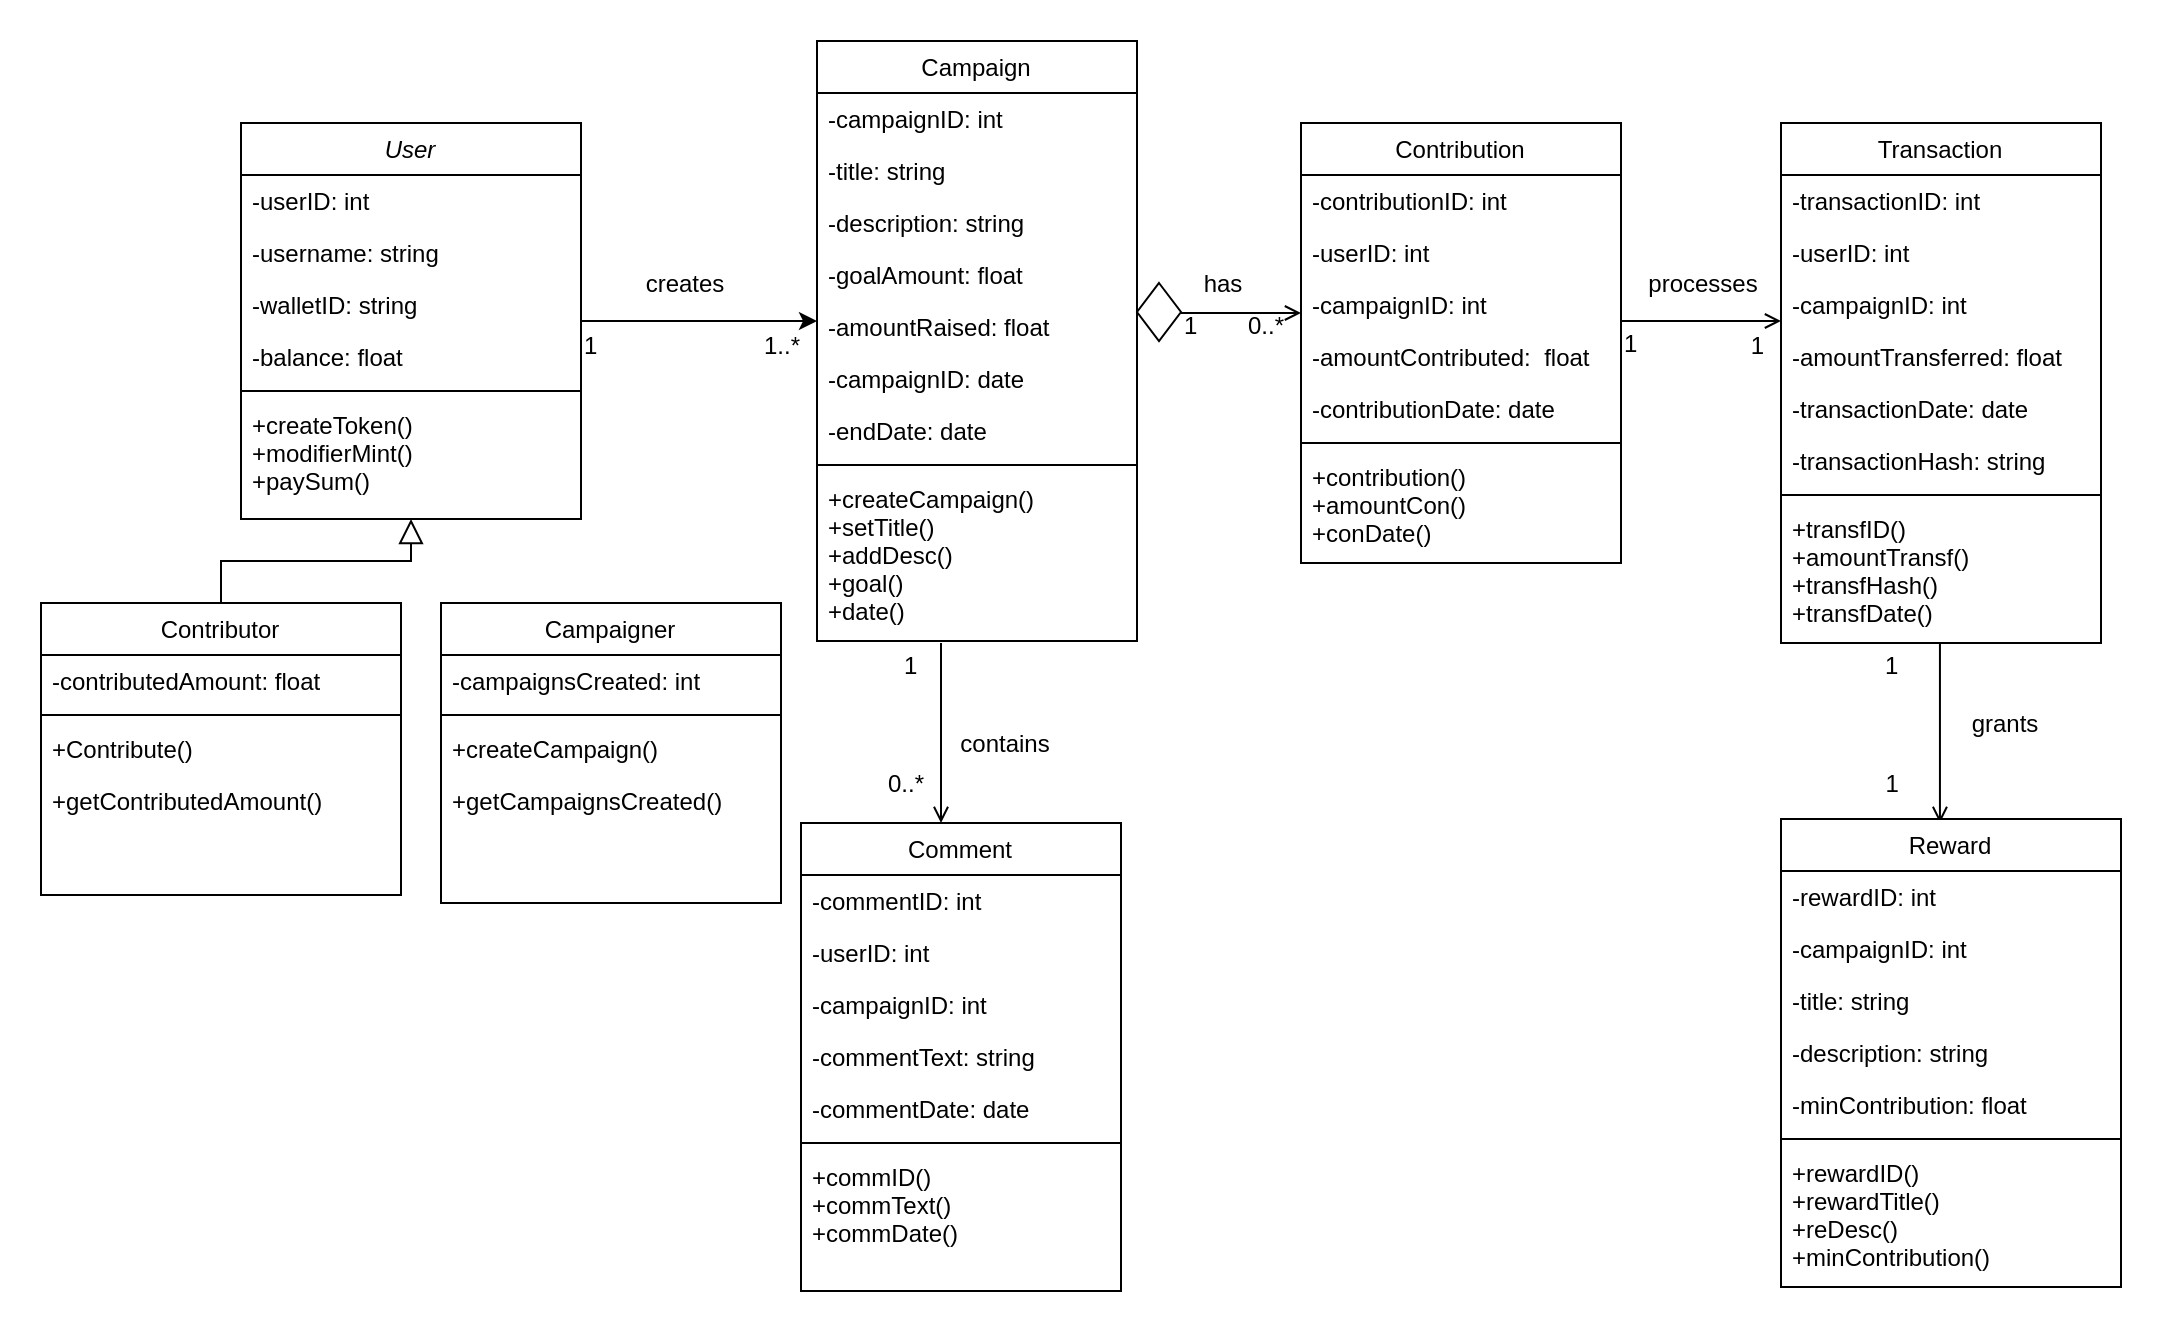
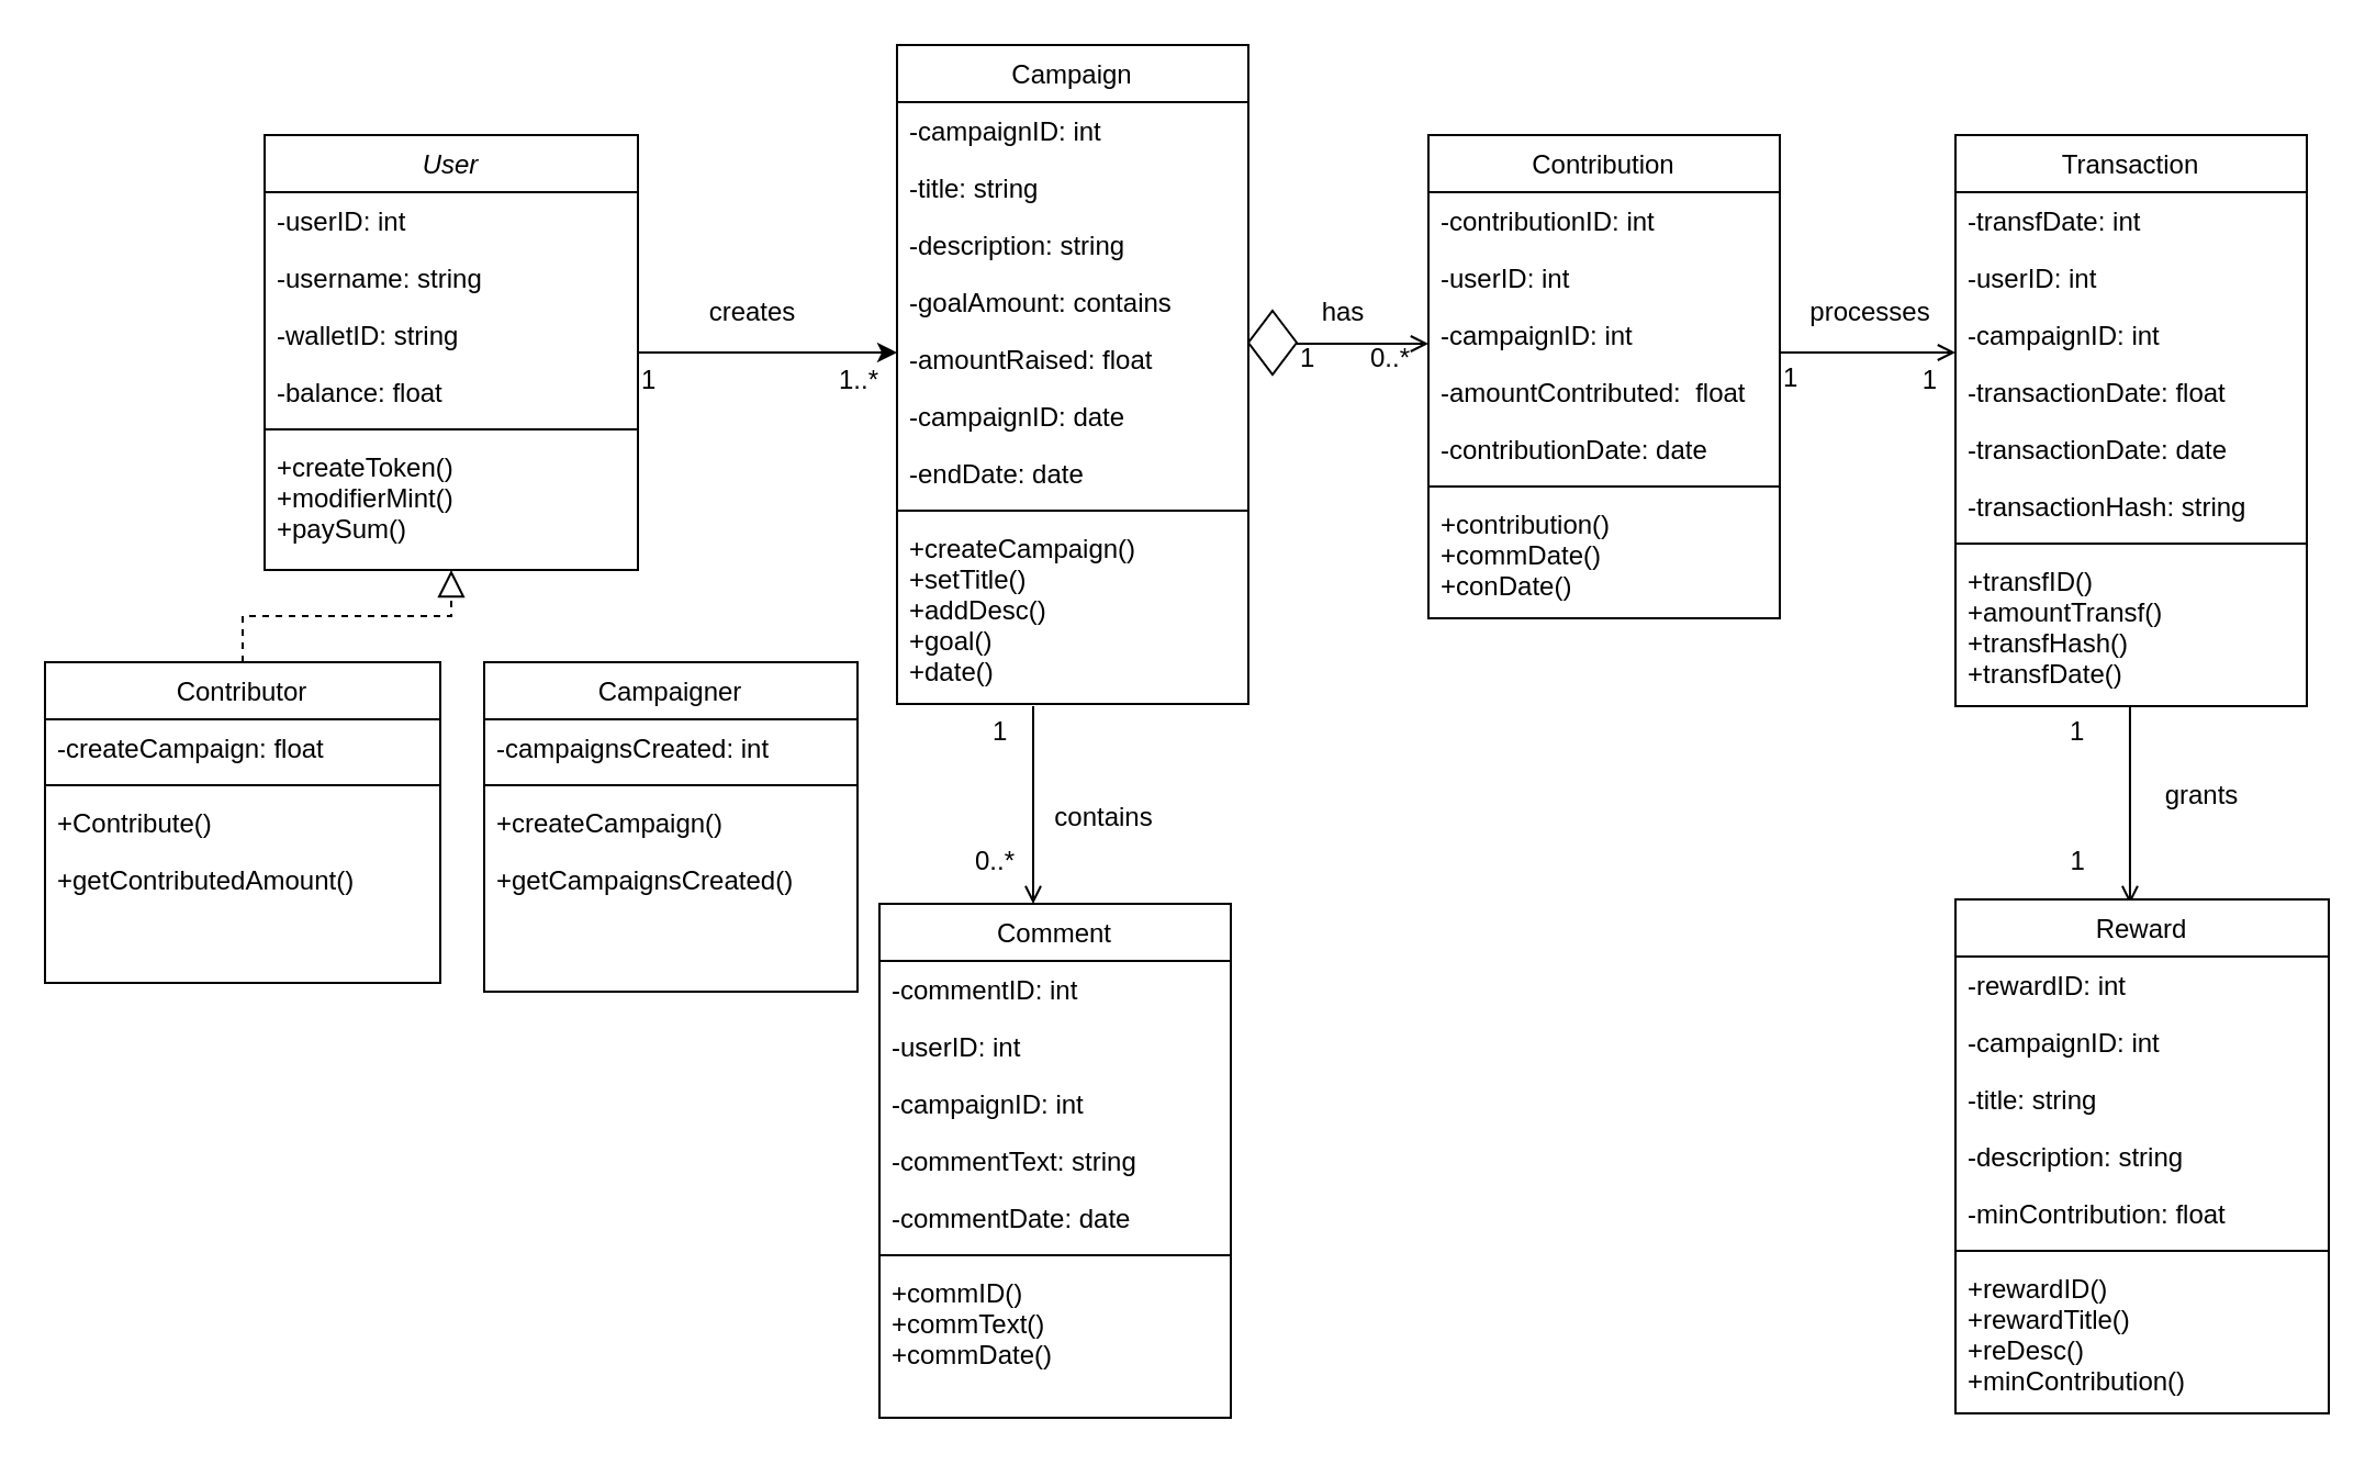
- <mxCell id="64" value="-transactionID: int" style="text;align=left;verticalAlign=top;spacingLeft=4;spacingRight=4;overflow=hidden;rotatable=0;points=[[0,0.5],[1,0.5]];portConstraint=eastwest;" parent="63" vertex="1"><mxGeometry y="26" width="160" height="26" as="geometry" /></mxCell>
+ <mxCell id="64" value="-transfDate: int" style="text;align=left;verticalAlign=top;spacingLeft=4;spacingRight=4;overflow=hidden;rotatable=0;points=[[0,0.5],[1,0.5]];portConstraint=eastwest;" parent="63" vertex="1"><mxGeometry y="26" width="160" height="26" as="geometry" /></mxCell>
- <mxCell id="24" value="-goalAmount: float" style="text;align=left;verticalAlign=top;spacingLeft=4;spacingRight=4;overflow=hidden;rotatable=0;points=[[0,0.5],[1,0.5]];portConstraint=eastwest;rounded=0;shadow=0;html=0;" parent="20" vertex="1"><mxGeometry y="104" width="160" height="26" as="geometry" /></mxCell>
+ <mxCell id="24" value="-goalAmount: contains" style="text;align=left;verticalAlign=top;spacingLeft=4;spacingRight=4;overflow=hidden;rotatable=0;points=[[0,0.5],[1,0.5]];portConstraint=eastwest;rounded=0;shadow=0;html=0;" parent="20" vertex="1"><mxGeometry y="104" width="160" height="26" as="geometry" /></mxCell>
- <mxCell id="67" value="-amountTransferred: float" style="text;align=left;verticalAlign=top;spacingLeft=4;spacingRight=4;overflow=hidden;rotatable=0;points=[[0,0.5],[1,0.5]];portConstraint=eastwest;rounded=0;shadow=0;html=0;" parent="63" vertex="1"><mxGeometry y="104" width="160" height="26" as="geometry" /></mxCell>
+ <mxCell id="67" value="-transactionDate: float" style="text;align=left;verticalAlign=top;spacingLeft=4;spacingRight=4;overflow=hidden;rotatable=0;points=[[0,0.5],[1,0.5]];portConstraint=eastwest;rounded=0;shadow=0;html=0;" parent="63" vertex="1"><mxGeometry y="104" width="160" height="26" as="geometry" /></mxCell>
- <mxCell id="45" value="+contribution()&#10;+amountCon()&#10;+conDate()" style="text;align=left;verticalAlign=top;spacingLeft=4;spacingRight=4;overflow=hidden;rotatable=0;points=[[0,0.5],[1,0.5]];portConstraint=eastwest;rounded=0;shadow=0;html=0;" parent="38" vertex="1"><mxGeometry y="164" width="160" height="52" as="geometry" /></mxCell>
+ <mxCell id="45" value="+contribution()&#10;+commDate()&#10;+conDate()" style="text;align=left;verticalAlign=top;spacingLeft=4;spacingRight=4;overflow=hidden;rotatable=0;points=[[0,0.5],[1,0.5]];portConstraint=eastwest;rounded=0;shadow=0;html=0;" parent="38" vertex="1"><mxGeometry y="164" width="160" height="52" as="geometry" /></mxCell>
- <mxCell id="14" value="" style="endArrow=block;endSize=10;endFill=0;shadow=0;strokeWidth=1;rounded=0;edgeStyle=elbowEdgeStyle;elbow=vertical;" parent="1" source="9" target="2" edge="1"><mxGeometry width="160" relative="1" as="geometry"><mxPoint x="100" y="144" as="sourcePoint" /><mxPoint x="100" y="144" as="targetPoint" /></mxGeometry></mxCell>
+ <mxCell id="14" value="" style="endArrow=block;endSize=10;endFill=0;shadow=0;strokeWidth=1;rounded=0;edgeStyle=elbowEdgeStyle;elbow=vertical;dashed=1;" parent="1" source="9" target="2" edge="1"><mxGeometry width="160" relative="1" as="geometry"><mxPoint x="100" y="144" as="sourcePoint" /><mxPoint x="100" y="144" as="targetPoint" /></mxGeometry></mxCell>
- <mxCell id="10" value="-contributedAmount: float " style="text;align=left;verticalAlign=top;spacingLeft=4;spacingRight=4;overflow=hidden;rotatable=0;points=[[0,0.5],[1,0.5]];portConstraint=eastwest;" parent="9" vertex="1"><mxGeometry y="26" width="180" height="26" as="geometry" /></mxCell>
+ <mxCell id="10" value="-createCampaign: float " style="text;align=left;verticalAlign=top;spacingLeft=4;spacingRight=4;overflow=hidden;rotatable=0;points=[[0,0.5],[1,0.5]];portConstraint=eastwest;" parent="9" vertex="1"><mxGeometry y="26" width="180" height="26" as="geometry" /></mxCell>
